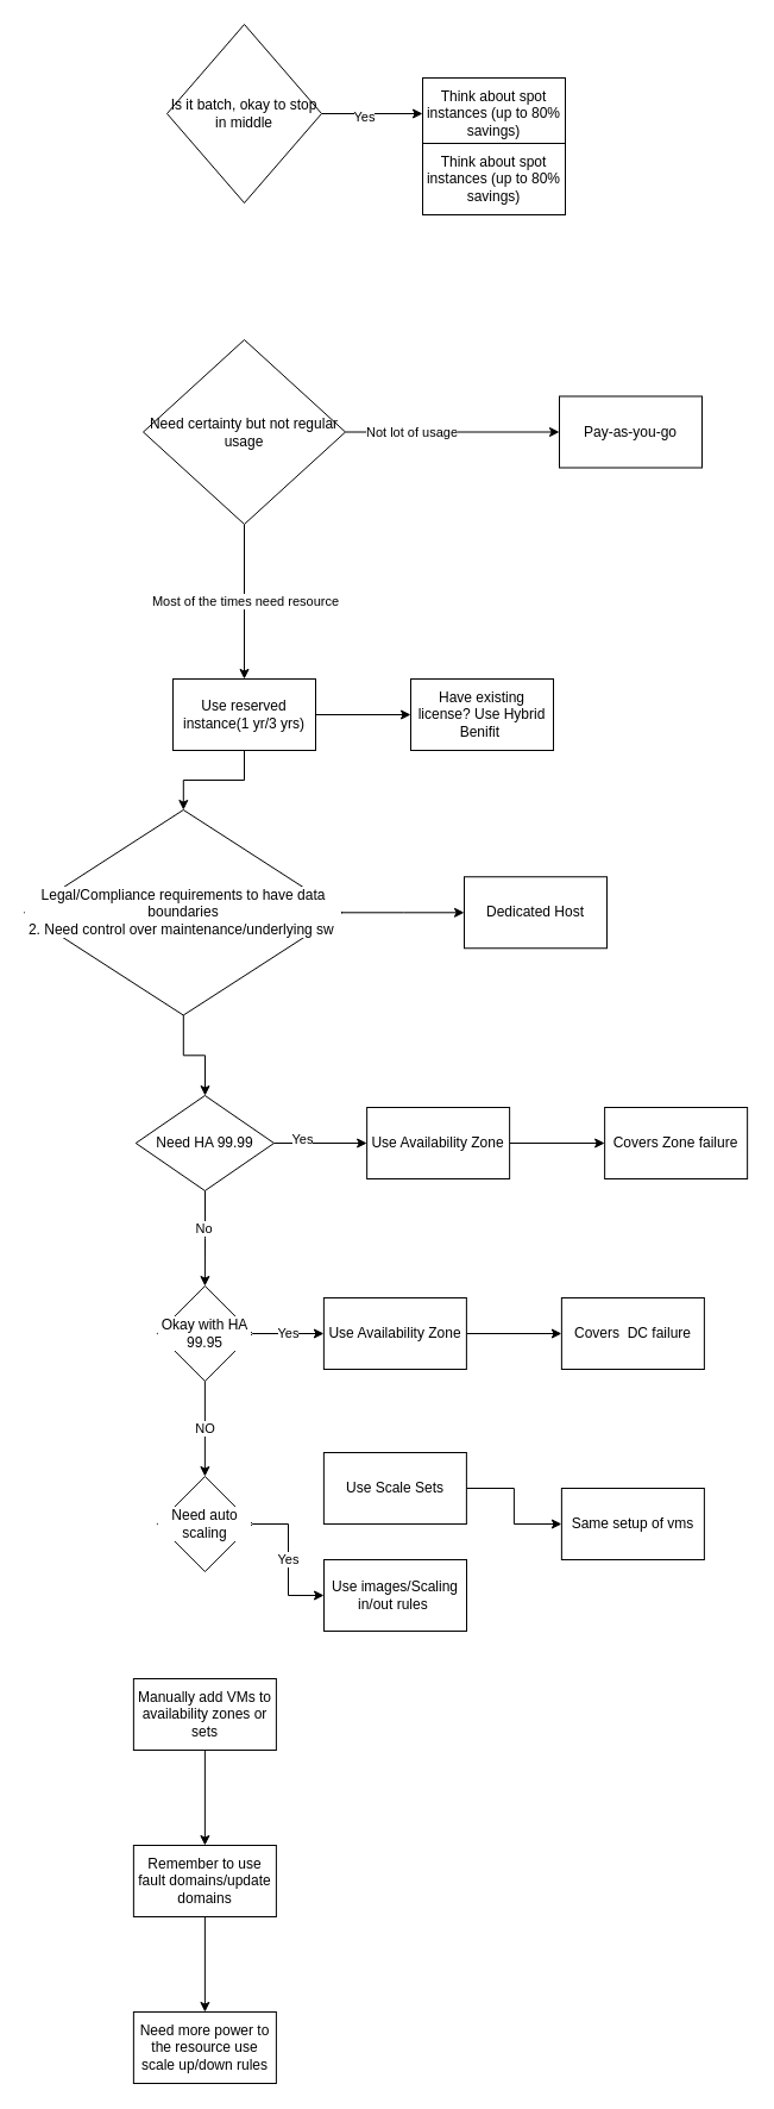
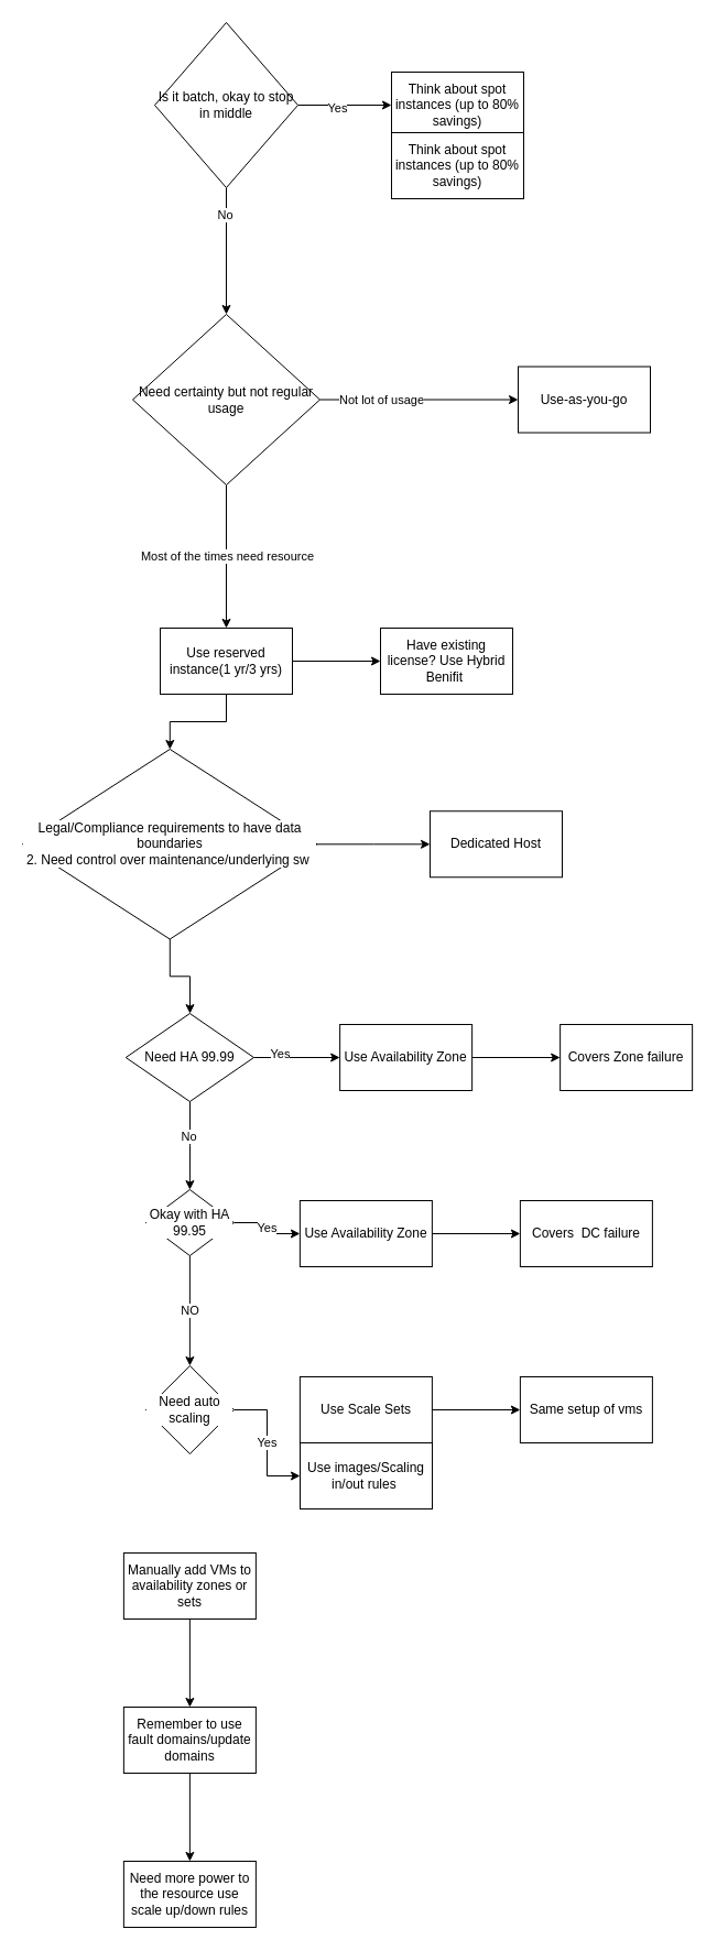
+ <mxCell id="4" value="" style="edgeStyle=orthogonalEdgeStyle;rounded=0;orthogonalLoop=1;jettySize=auto;html=1;fontColor=default;strokeColor=default;labelBackgroundColor=default;" edge="1" parent="1" source="6" target="13"><mxGeometry relative="1" as="geometry" /></mxCell>
+ <mxCell id="5" value="No" style="edgeLabel;html=1;align=center;verticalAlign=middle;resizable=0;points=[];fontColor=default;" vertex="1" connectable="0" parent="4"><mxGeometry x="-0.583" y="-2" relative="1" as="geometry"><mxPoint as="offset" /></mxGeometry></mxCell>
- <mxCell id="14" value="Pay-as-you-go" style="whiteSpace=wrap;html=1;fillColor=default;strokeColor=default;fontColor=default;" vertex="1" parent="1"><mxGeometry x="470" y="332.5" width="120" height="60" as="geometry" /></mxCell>
+ <mxCell id="14" value="Use-as-you-go" style="whiteSpace=wrap;html=1;fillColor=default;strokeColor=default;fontColor=default;" vertex="1" parent="1"><mxGeometry x="470" y="332.5" width="120" height="60" as="geometry" /></mxCell>
- <mxCell id="32" value="Okay with HA 99.95" style="rhombus;whiteSpace=wrap;html=1;labelBackgroundColor=default;fillColor=default;strokeColor=default;fontColor=default;" vertex="1" parent="1"><mxGeometry x="131.875" y="1080" width="80" height="80" as="geometry" /></mxCell>
+ <mxCell id="32" value="Okay with HA 99.95" style="rhombus;whiteSpace=wrap;html=1;labelBackgroundColor=default;fillColor=default;strokeColor=default;fontColor=default;" vertex="1" parent="1"><mxGeometry x="131.875" y="1080" width="80" height="60" as="geometry" /></mxCell>
- <mxCell id="38" value="Use Scale Sets" style="whiteSpace=wrap;html=1;labelBackgroundColor=default;fillColor=default;strokeColor=default;fontColor=default;" vertex="1" parent="1"><mxGeometry x="271.875" y="1220" width="120" height="60" as="geometry" /></mxCell>
+ <mxCell id="38" value="Use Scale Sets" style="whiteSpace=wrap;html=1;labelBackgroundColor=default;fillColor=default;strokeColor=default;fontColor=default;" vertex="1" parent="1"><mxGeometry x="271.875" y="1250" width="120" height="60" as="geometry" /></mxCell>
